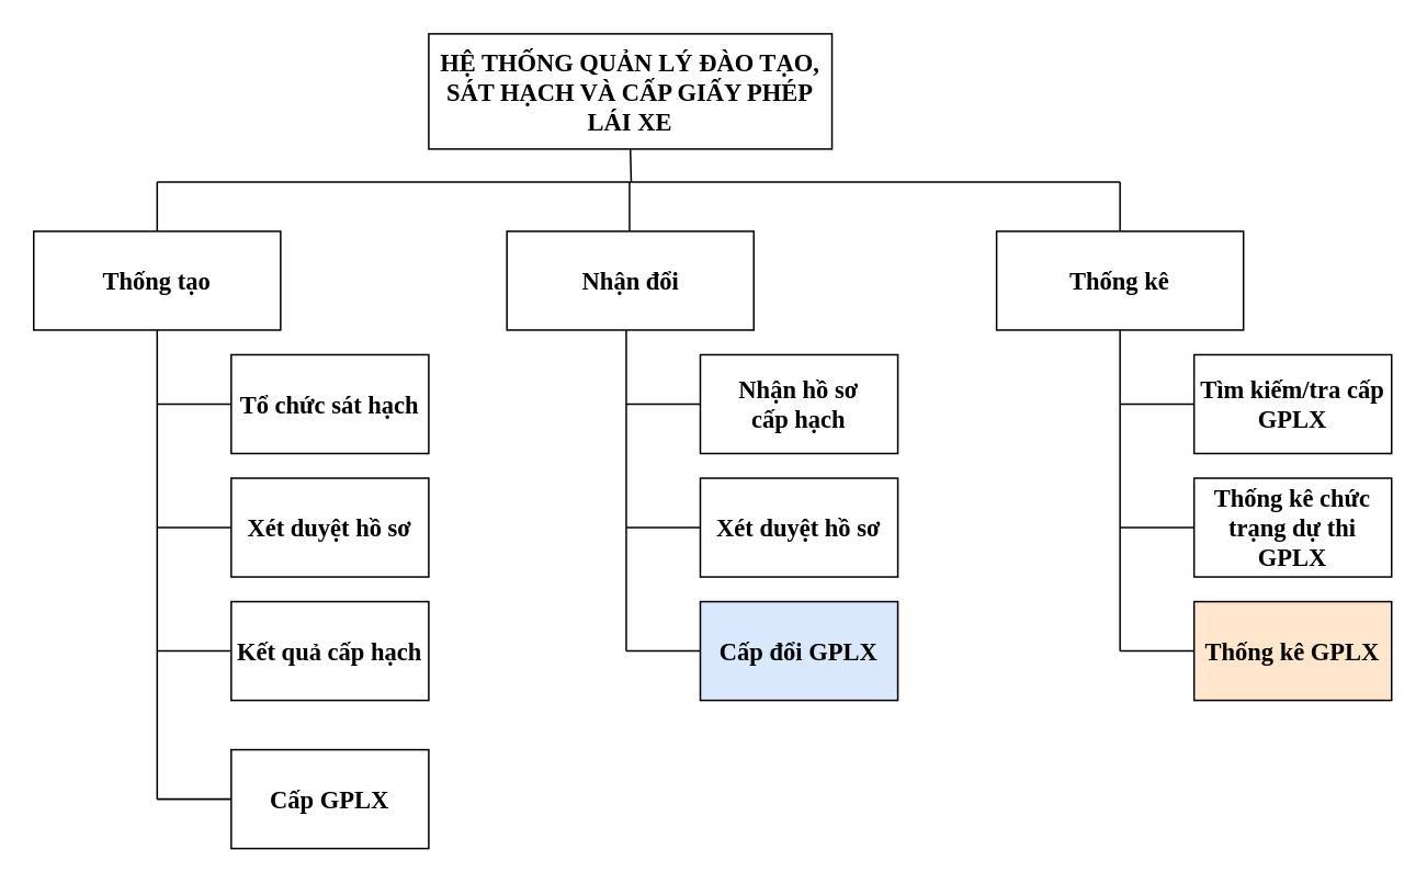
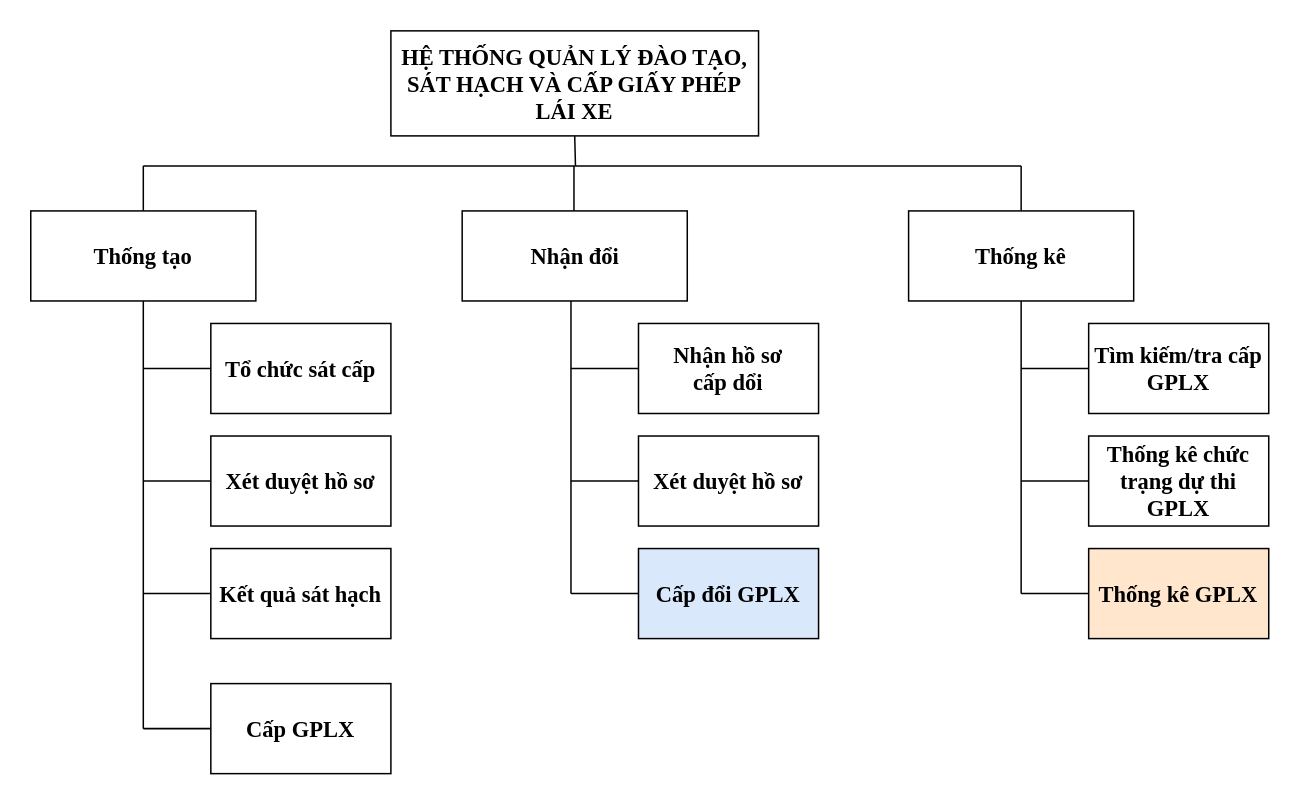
- <mxCell id="11" value="Tổ chức sát hạch" style="rounded=0;whiteSpace=wrap;html=1;fontFamily=Times New Roman;fontSize=15;fontStyle=1" vertex="1" parent="1"><mxGeometry x="140" y="215" width="120" height="60" as="geometry" /></mxCell>
+ <mxCell id="11" value="Tổ chức sát cấp" style="rounded=0;whiteSpace=wrap;html=1;fontFamily=Times New Roman;fontSize=15;fontStyle=1" vertex="1" parent="1"><mxGeometry x="140" y="215" width="120" height="60" as="geometry" /></mxCell>
- <mxCell id="21" value="Nhận hồ sơ &lt;br&gt;cấp hạch" style="rounded=0;whiteSpace=wrap;html=1;fontFamily=Times New Roman;fontSize=15;fontStyle=1" vertex="1" parent="1"><mxGeometry x="425" y="215" width="120" height="60" as="geometry" /></mxCell>
+ <mxCell id="21" value="Nhận hồ sơ &lt;br&gt;cấp dổi" style="rounded=0;whiteSpace=wrap;html=1;fontFamily=Times New Roman;fontSize=15;fontStyle=1" vertex="1" parent="1"><mxGeometry x="425" y="215" width="120" height="60" as="geometry" /></mxCell>
- <mxCell id="15" value="Kết quả cấp hạch" style="rounded=0;whiteSpace=wrap;html=1;fontFamily=Times New Roman;fontSize=15;fontStyle=1" vertex="1" parent="1"><mxGeometry x="140" y="365" width="120" height="60" as="geometry" /></mxCell>
+ <mxCell id="15" value="Kết quả sát hạch" style="rounded=0;whiteSpace=wrap;html=1;fontFamily=Times New Roman;fontSize=15;fontStyle=1" vertex="1" parent="1"><mxGeometry x="140" y="365" width="120" height="60" as="geometry" /></mxCell>
